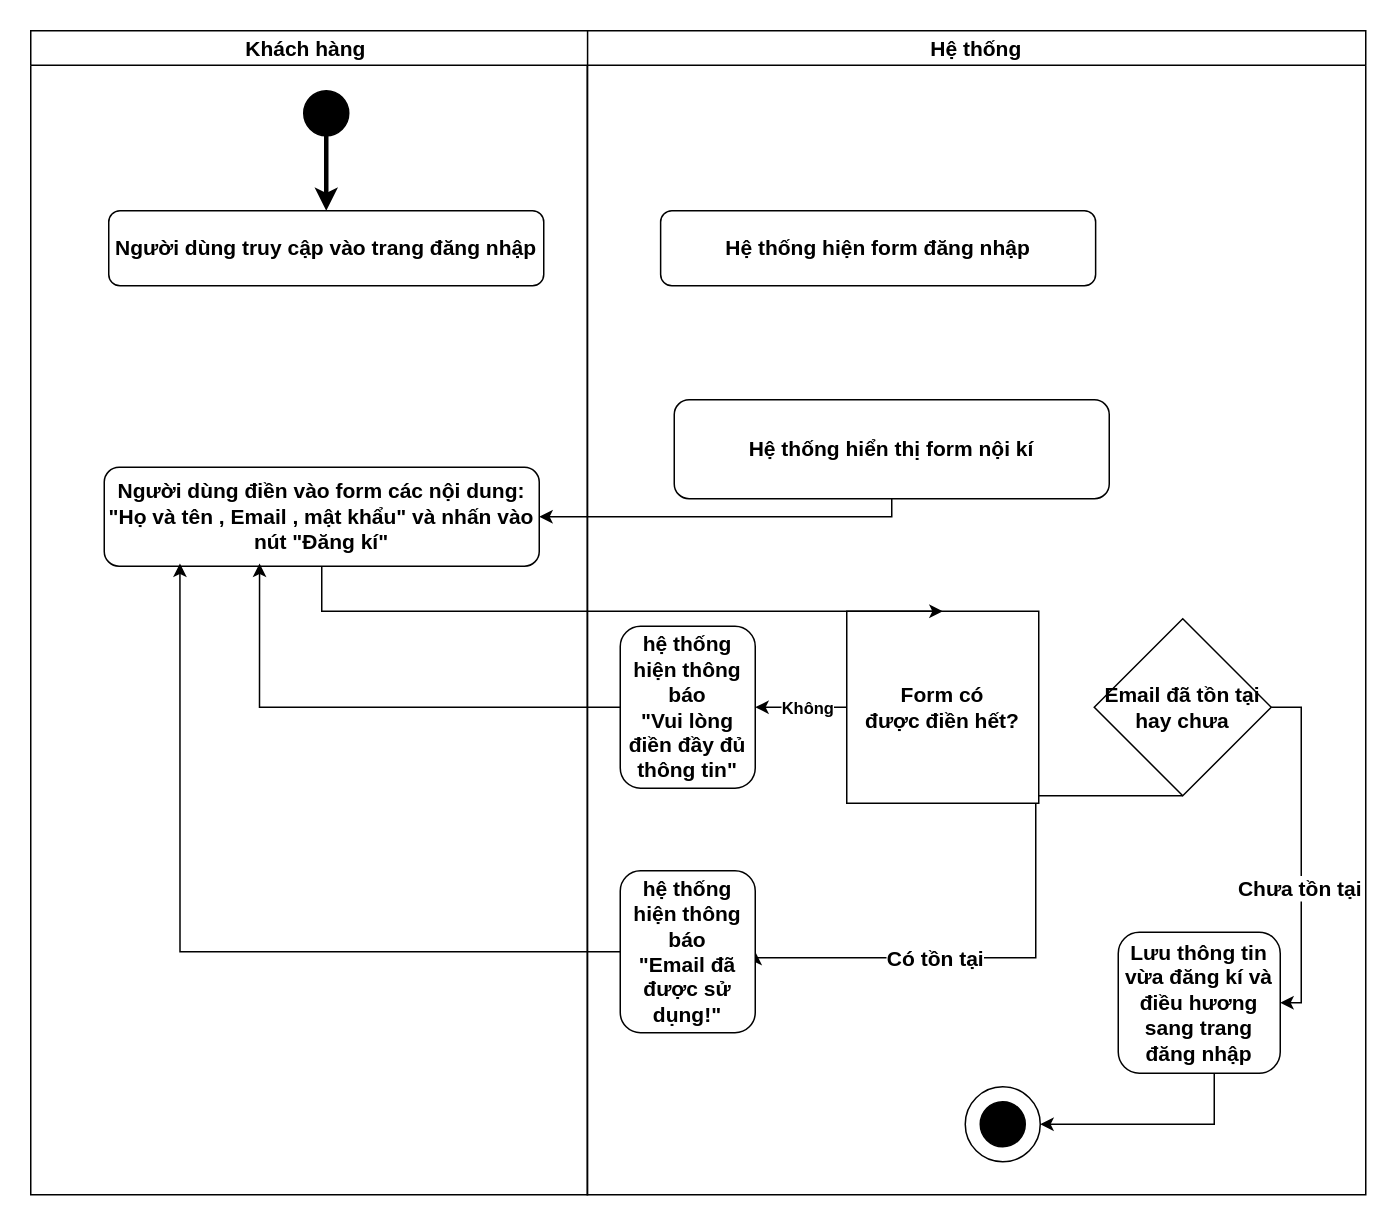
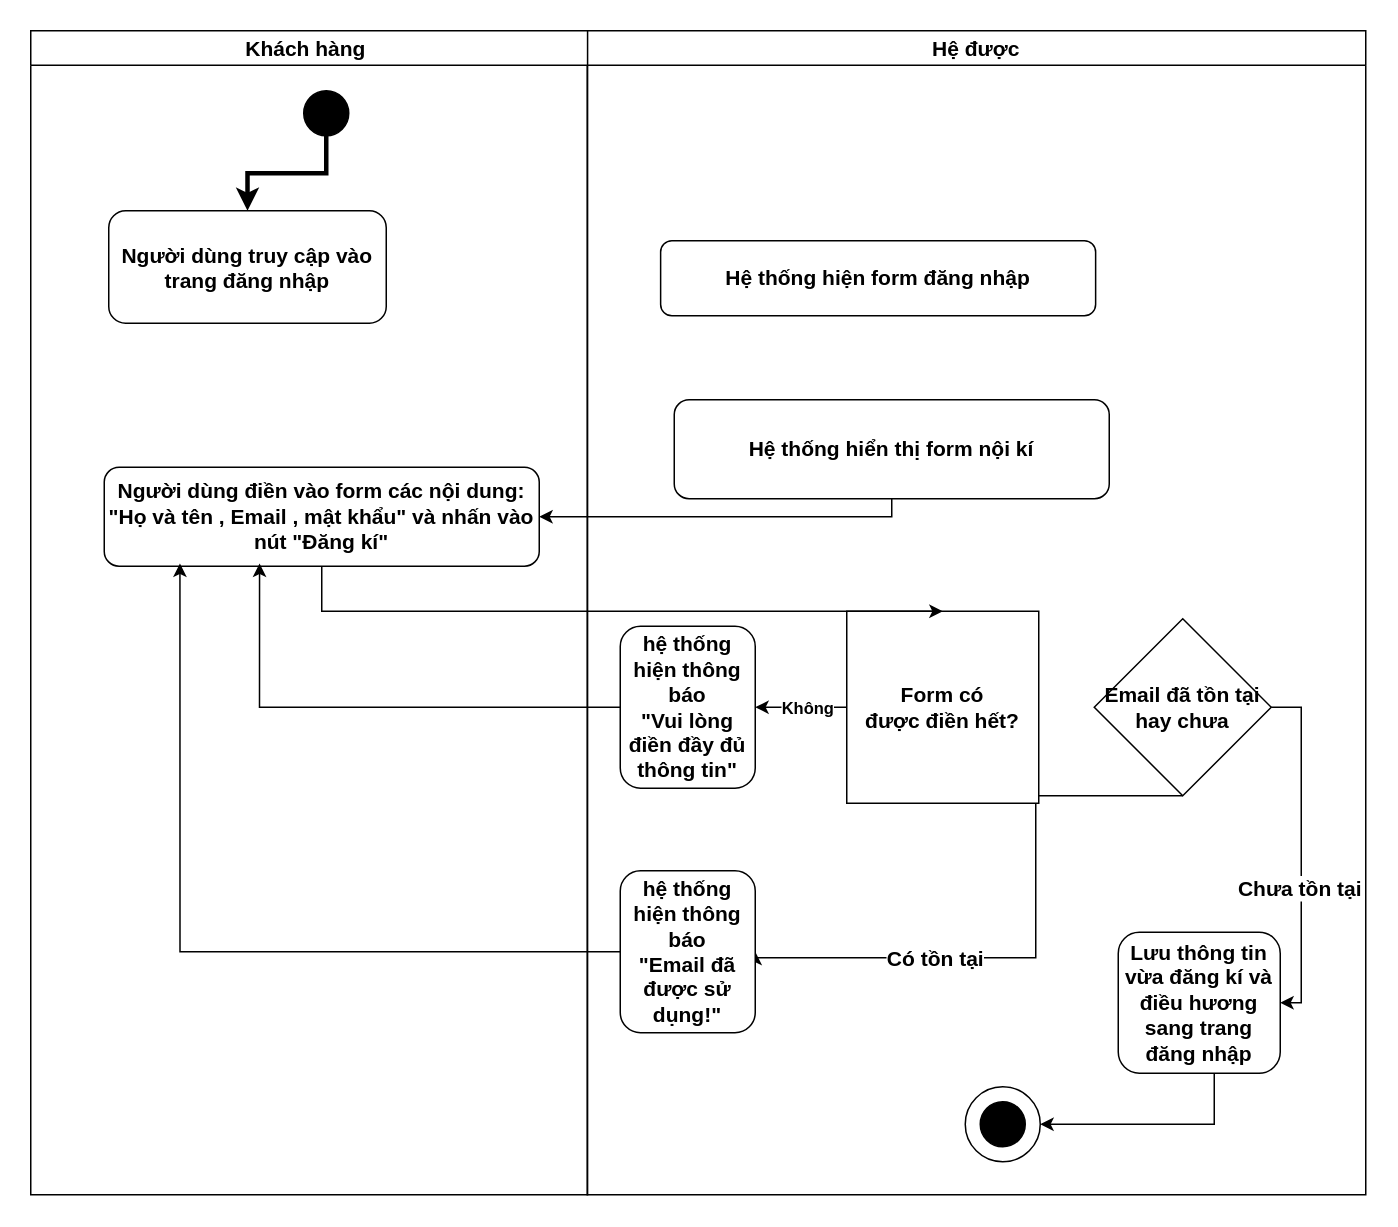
- <mxCell id="2" value="Hệ thống" style="swimlane;whiteSpace=wrap;html=1;fontSize=14;" parent="1" vertex="1"><mxGeometry x="391" y="20" width="519" height="776" as="geometry" /></mxCell>
+ <mxCell id="2" value="Hệ được" style="swimlane;whiteSpace=wrap;html=1;fontSize=14;" parent="1" vertex="1"><mxGeometry x="391" y="20" width="519" height="776" as="geometry" /></mxCell>
- <mxCell id="22" value="Người dùng truy cập vào trang đăng nhập" style="rounded=1;whiteSpace=wrap;html=1;strokeWidth=1;fontSize=14;fontStyle=1" parent="20" vertex="1"><mxGeometry x="52" y="120" width="290" height="50" as="geometry" /></mxCell>
+ <mxCell id="22" value="Người dùng truy cập vào trang đăng nhập" style="rounded=1;whiteSpace=wrap;html=1;strokeWidth=1;fontSize=14;fontStyle=1" parent="20" vertex="1"><mxGeometry x="52" y="120" width="185" height="75" as="geometry" /></mxCell>
- <mxCell id="3" value="Hệ thống hiện form đăng nhập" style="rounded=1;whiteSpace=wrap;html=1;strokeWidth=1;fontSize=14;fontStyle=1" parent="2" vertex="1"><mxGeometry x="48.92" y="120" width="290" height="50" as="geometry" /></mxCell>
+ <mxCell id="3" value="Hệ thống hiện form đăng nhập" style="rounded=1;whiteSpace=wrap;html=1;strokeWidth=1;fontSize=14;fontStyle=1" parent="2" vertex="1"><mxGeometry x="48.92" y="140" width="290" height="50" as="geometry" /></mxCell>
